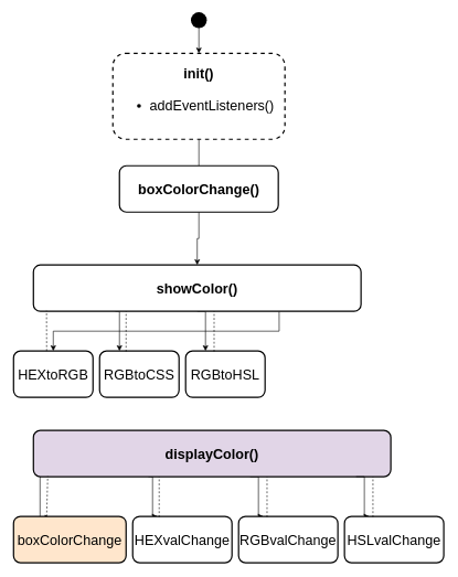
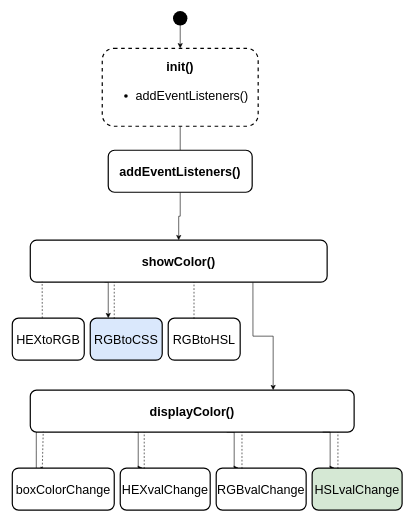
- <mxCell id="8" value="&lt;span style=&quot;background-color: initial;&quot;&gt;&lt;b&gt;boxColorChange()&lt;br&gt;&lt;/b&gt;&lt;/span&gt;" style="rounded=1;whiteSpace=wrap;html=1;strokeWidth=2;fontSize=21;" parent="1" vertex="1"><mxGeometry x="180" y="250" width="240" height="70" as="geometry" /></mxCell>
+ <mxCell id="8" value="&lt;span style=&quot;background-color: initial;&quot;&gt;&lt;b&gt;addEventListeners()&lt;br&gt;&lt;/b&gt;&lt;/span&gt;" style="rounded=1;whiteSpace=wrap;html=1;strokeWidth=2;fontSize=21;" parent="1" vertex="1"><mxGeometry x="180" y="250" width="240" height="70" as="geometry" /></mxCell>
- <mxCell id="10" style="edgeStyle=orthogonalEdgeStyle;rounded=0;orthogonalLoop=1;jettySize=auto;html=1;exitX=0.5;exitY=1;exitDx=0;exitDy=0;entryX=0.25;entryY=0;entryDx=0;entryDy=0;" edge="1" parent="1" source="12" target="18"><mxGeometry relative="1" as="geometry"><Array as="points"><mxPoint x="310" y="470" /></Array></mxGeometry></mxCell>
- <mxCell id="11" style="edgeStyle=orthogonalEdgeStyle;rounded=0;orthogonalLoop=1;jettySize=auto;html=1;exitX=0.75;exitY=1;exitDx=0;exitDy=0;" edge="1" parent="1" source="12" target="13"><mxGeometry relative="1" as="geometry" /></mxCell>
+ <mxCell id="11" style="edgeStyle=orthogonalEdgeStyle;rounded=0;orthogonalLoop=1;jettySize=auto;html=1;exitX=0.75;exitY=1;exitDx=0;exitDy=0;entryX=0.75;entryY=0;entryDx=0;entryDy=0;" edge="1" parent="1" source="12" target="23"><mxGeometry relative="1" as="geometry" /></mxCell>
- <mxCell id="16" value="&lt;div style=&quot;line-height: 19px;&quot;&gt;RGBtoCSS&lt;/div&gt;" style="rounded=1;whiteSpace=wrap;html=1;strokeWidth=2;fontSize=21;" vertex="1" parent="1"><mxGeometry x="150" y="530" width="120" height="70" as="geometry" /></mxCell>
+ <mxCell id="16" value="&lt;div style=&quot;line-height: 19px;&quot;&gt;RGBtoCSS&lt;/div&gt;" style="rounded=1;whiteSpace=wrap;html=1;strokeWidth=2;fontSize=21;fillColor=#dae8fc;" vertex="1" parent="1"><mxGeometry x="150" y="530" width="120" height="70" as="geometry" /></mxCell>
- <mxCell id="23" value="&lt;span style=&quot;background-color: initial;&quot;&gt;&lt;b&gt;displayColor()&lt;br&gt;&lt;/b&gt;&lt;/span&gt;" style="rounded=1;whiteSpace=wrap;html=1;strokeWidth=2;fontSize=21;fillColor=#e1d5e7;" vertex="1" parent="1"><mxGeometry x="50" y="650" width="540" height="70" as="geometry" /></mxCell>
+ <mxCell id="23" value="&lt;span style=&quot;background-color: initial;&quot;&gt;&lt;b&gt;displayColor()&lt;br&gt;&lt;/b&gt;&lt;/span&gt;" style="rounded=1;whiteSpace=wrap;html=1;strokeWidth=2;fontSize=21;" vertex="1" parent="1"><mxGeometry x="50" y="650" width="540" height="70" as="geometry" /></mxCell>
- <mxCell id="24" value="&lt;div style=&quot;line-height: 19px;&quot;&gt;&lt;div style=&quot;line-height: 19px;&quot;&gt;boxColorChange&lt;/div&gt;&lt;/div&gt;" style="rounded=1;whiteSpace=wrap;html=1;strokeWidth=2;fontSize=21;fillColor=#ffe6cc;" vertex="1" parent="1"><mxGeometry x="20" y="780" width="170" height="70" as="geometry" /></mxCell>
+ <mxCell id="24" value="&lt;div style=&quot;line-height: 19px;&quot;&gt;&lt;div style=&quot;line-height: 19px;&quot;&gt;boxColorChange&lt;/div&gt;&lt;/div&gt;" style="rounded=1;whiteSpace=wrap;html=1;strokeWidth=2;fontSize=21;" vertex="1" parent="1"><mxGeometry x="20" y="780" width="170" height="70" as="geometry" /></mxCell>
- <mxCell id="32" value="&lt;div style=&quot;line-height: 19px;&quot;&gt;&lt;div style=&quot;line-height: 19px;&quot;&gt;HSLvalChange&lt;/div&gt;&lt;/div&gt;" style="rounded=1;whiteSpace=wrap;html=1;strokeWidth=2;fontSize=21;" vertex="1" parent="1"><mxGeometry x="520" y="780" width="150" height="70" as="geometry" /></mxCell>
+ <mxCell id="32" value="&lt;div style=&quot;line-height: 19px;&quot;&gt;&lt;div style=&quot;line-height: 19px;&quot;&gt;HSLvalChange&lt;/div&gt;&lt;/div&gt;" style="rounded=1;whiteSpace=wrap;html=1;strokeWidth=2;fontSize=21;fillColor=#d5e8d4;" vertex="1" parent="1"><mxGeometry x="520" y="780" width="150" height="70" as="geometry" /></mxCell>
